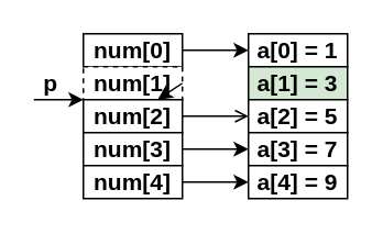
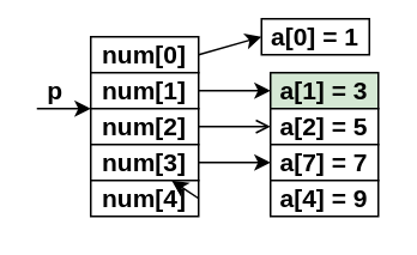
- <mxCell id="9" value="&lt;b&gt;&lt;font style=&quot;font-size: 14px&quot;&gt;a[0] = 1&lt;/font&gt;&lt;/b&gt;" style="rounded=0;whiteSpace=wrap;html=1;align=center;" parent="1" vertex="1"><mxGeometry x="150" y="20" width="60" height="20" as="geometry" /></mxCell>
+ <mxCell id="9" value="&lt;b&gt;&lt;font style=&quot;font-size: 14px&quot;&gt;a[0] = 1&lt;/font&gt;&lt;/b&gt;" style="rounded=0;whiteSpace=wrap;html=1;align=center;" parent="1" vertex="1"><mxGeometry x="145" y="10" width="60" height="20" as="geometry" /></mxCell>
- <mxCell id="3" value="&lt;b&gt;&lt;font style=&quot;font-size: 14px&quot;&gt;num&lt;/font&gt;&lt;/b&gt;&lt;b&gt;&lt;font style=&quot;font-size: 14px&quot;&gt;[1]&lt;/font&gt;&lt;/b&gt;" style="rounded=0;whiteSpace=wrap;html=1;dashed=1;" parent="1" vertex="1"><mxGeometry x="50" y="40" width="60" height="20" as="geometry" /></mxCell>
+ <mxCell id="3" value="&lt;b&gt;&lt;font style=&quot;font-size: 14px&quot;&gt;num&lt;/font&gt;&lt;/b&gt;&lt;b&gt;&lt;font style=&quot;font-size: 14px&quot;&gt;[1]&lt;/font&gt;&lt;/b&gt;" style="rounded=0;whiteSpace=wrap;html=1;" parent="1" vertex="1"><mxGeometry x="50" y="40" width="60" height="20" as="geometry" /></mxCell>
- <mxCell id="15" value="" style="endArrow=classic;html=1;exitX=1;exitY=0.5;exitDx=0;exitDy=0;" parent="1" source="3" target="4" edge="1"><mxGeometry width="50" height="50" relative="1" as="geometry"><mxPoint x="120" y="40" as="sourcePoint" /><mxPoint x="160" y="40" as="targetPoint" /></mxGeometry></mxCell>
+ <mxCell id="15" value="" style="endArrow=classic;html=1;entryX=0;entryY=0.5;entryDx=0;entryDy=0;exitX=1;exitY=0.5;exitDx=0;exitDy=0;" parent="1" source="3" target="10" edge="1"><mxGeometry width="50" height="50" relative="1" as="geometry"><mxPoint x="120" y="40" as="sourcePoint" /><mxPoint x="160" y="40" as="targetPoint" /></mxGeometry></mxCell>
- <mxCell id="12" value="&lt;b&gt;&lt;font style=&quot;font-size: 14px&quot;&gt;a[3] = 7&lt;/font&gt;&lt;/b&gt;" style="rounded=0;whiteSpace=wrap;html=1;align=center;" parent="1" vertex="1"><mxGeometry x="150" y="80" width="60" height="20" as="geometry" /></mxCell>
+ <mxCell id="12" value="&lt;b&gt;&lt;font style=&quot;font-size: 14px&quot;&gt;a[7] = 7&lt;/font&gt;&lt;/b&gt;" style="rounded=0;whiteSpace=wrap;html=1;align=center;" parent="1" vertex="1"><mxGeometry x="150" y="80" width="60" height="20" as="geometry" /></mxCell>
- <mxCell id="18" value="" style="endArrow=classic;html=1;entryX=0;entryY=0.5;entryDx=0;entryDy=0;exitX=1;exitY=0.5;exitDx=0;exitDy=0;" parent="1" source="6" target="13" edge="1"><mxGeometry width="50" height="50" relative="1" as="geometry"><mxPoint x="150" y="70" as="sourcePoint" /><mxPoint x="190" y="70" as="targetPoint" /></mxGeometry></mxCell>
+ <mxCell id="18" value="" style="endArrow=classic;html=1;exitX=1;exitY=0.5;exitDx=0;exitDy=0;" parent="1" source="6" target="5" edge="1"><mxGeometry width="50" height="50" relative="1" as="geometry"><mxPoint x="150" y="70" as="sourcePoint" /><mxPoint x="190" y="70" as="targetPoint" /></mxGeometry></mxCell>
